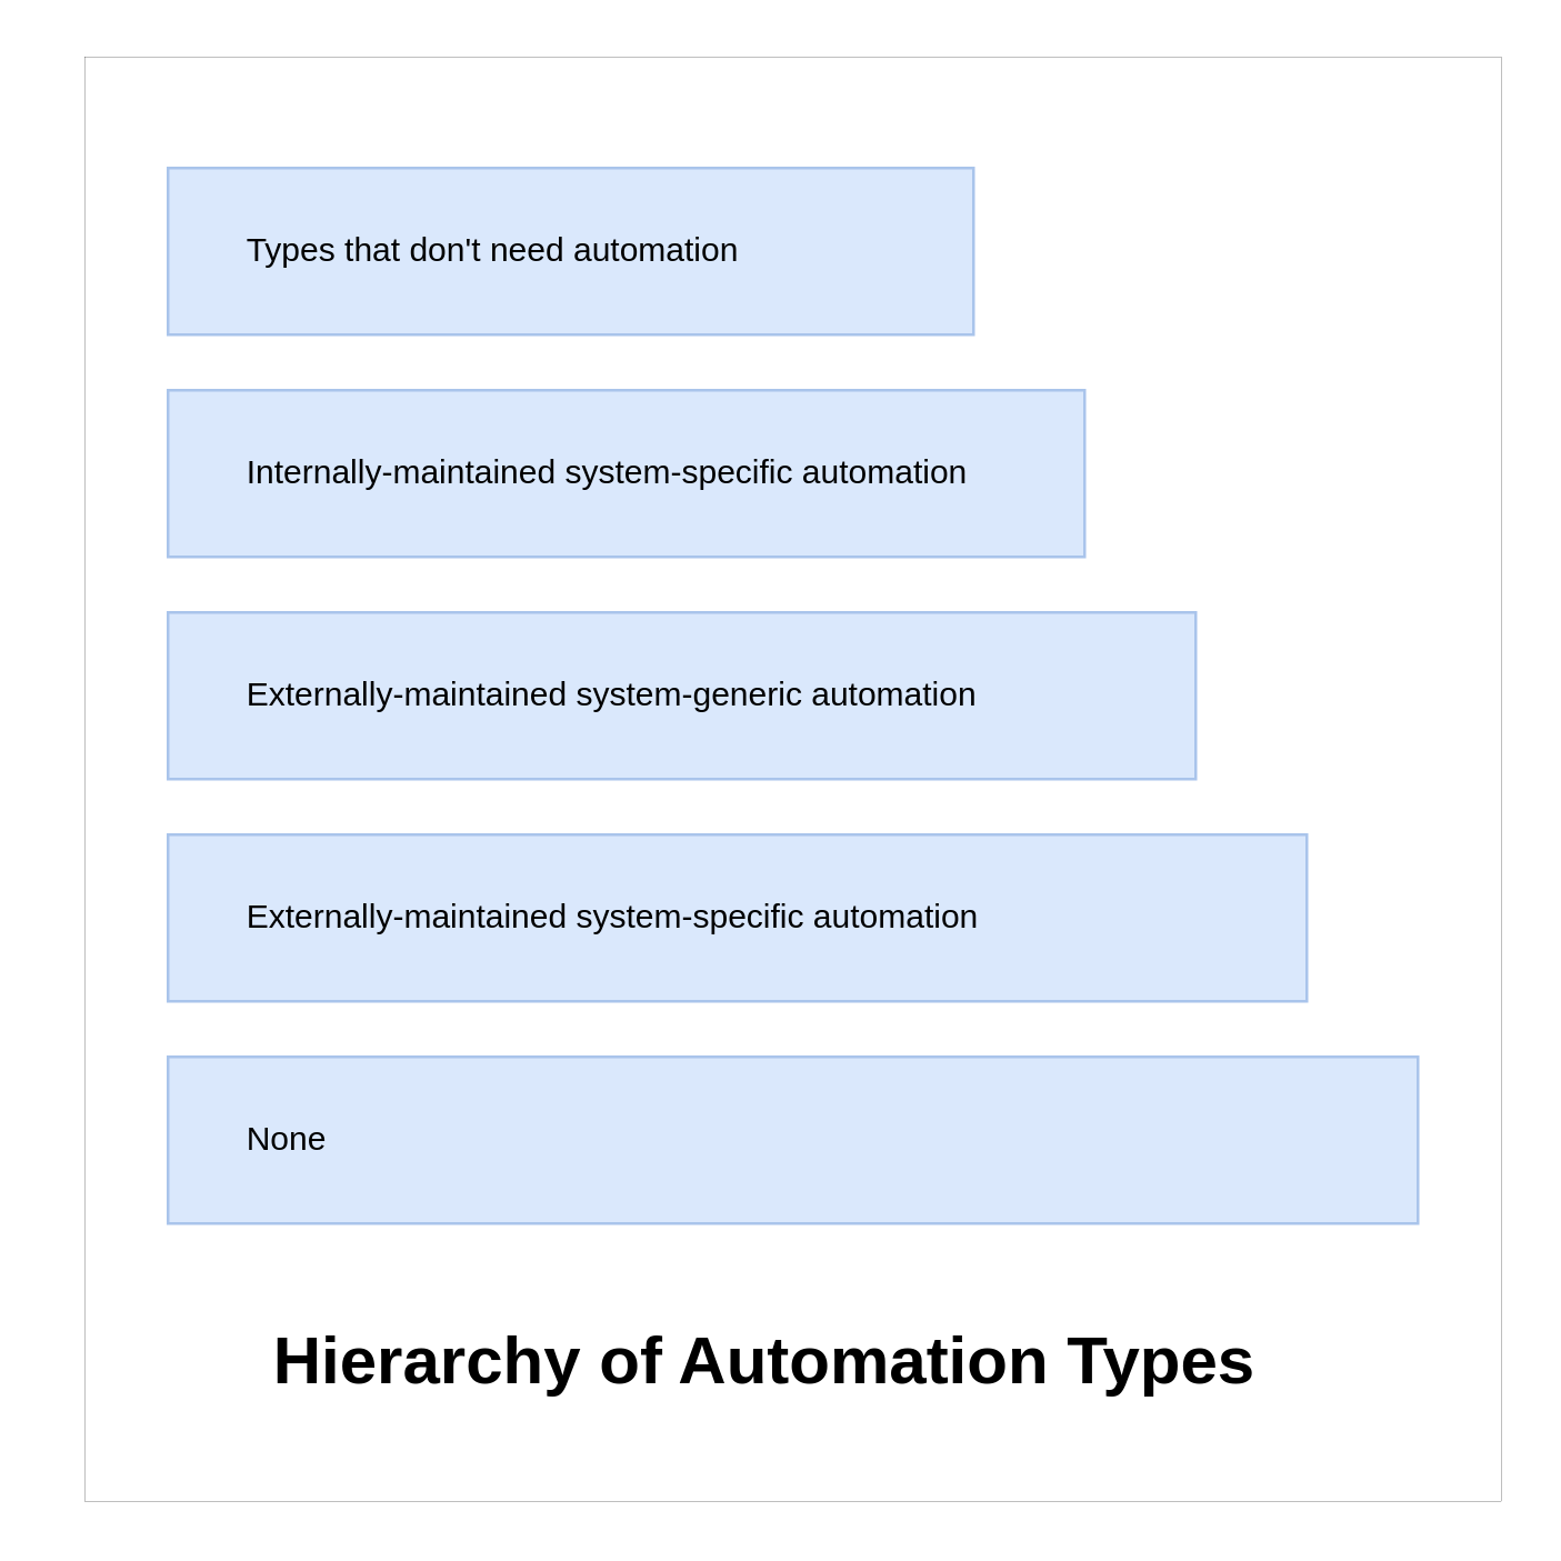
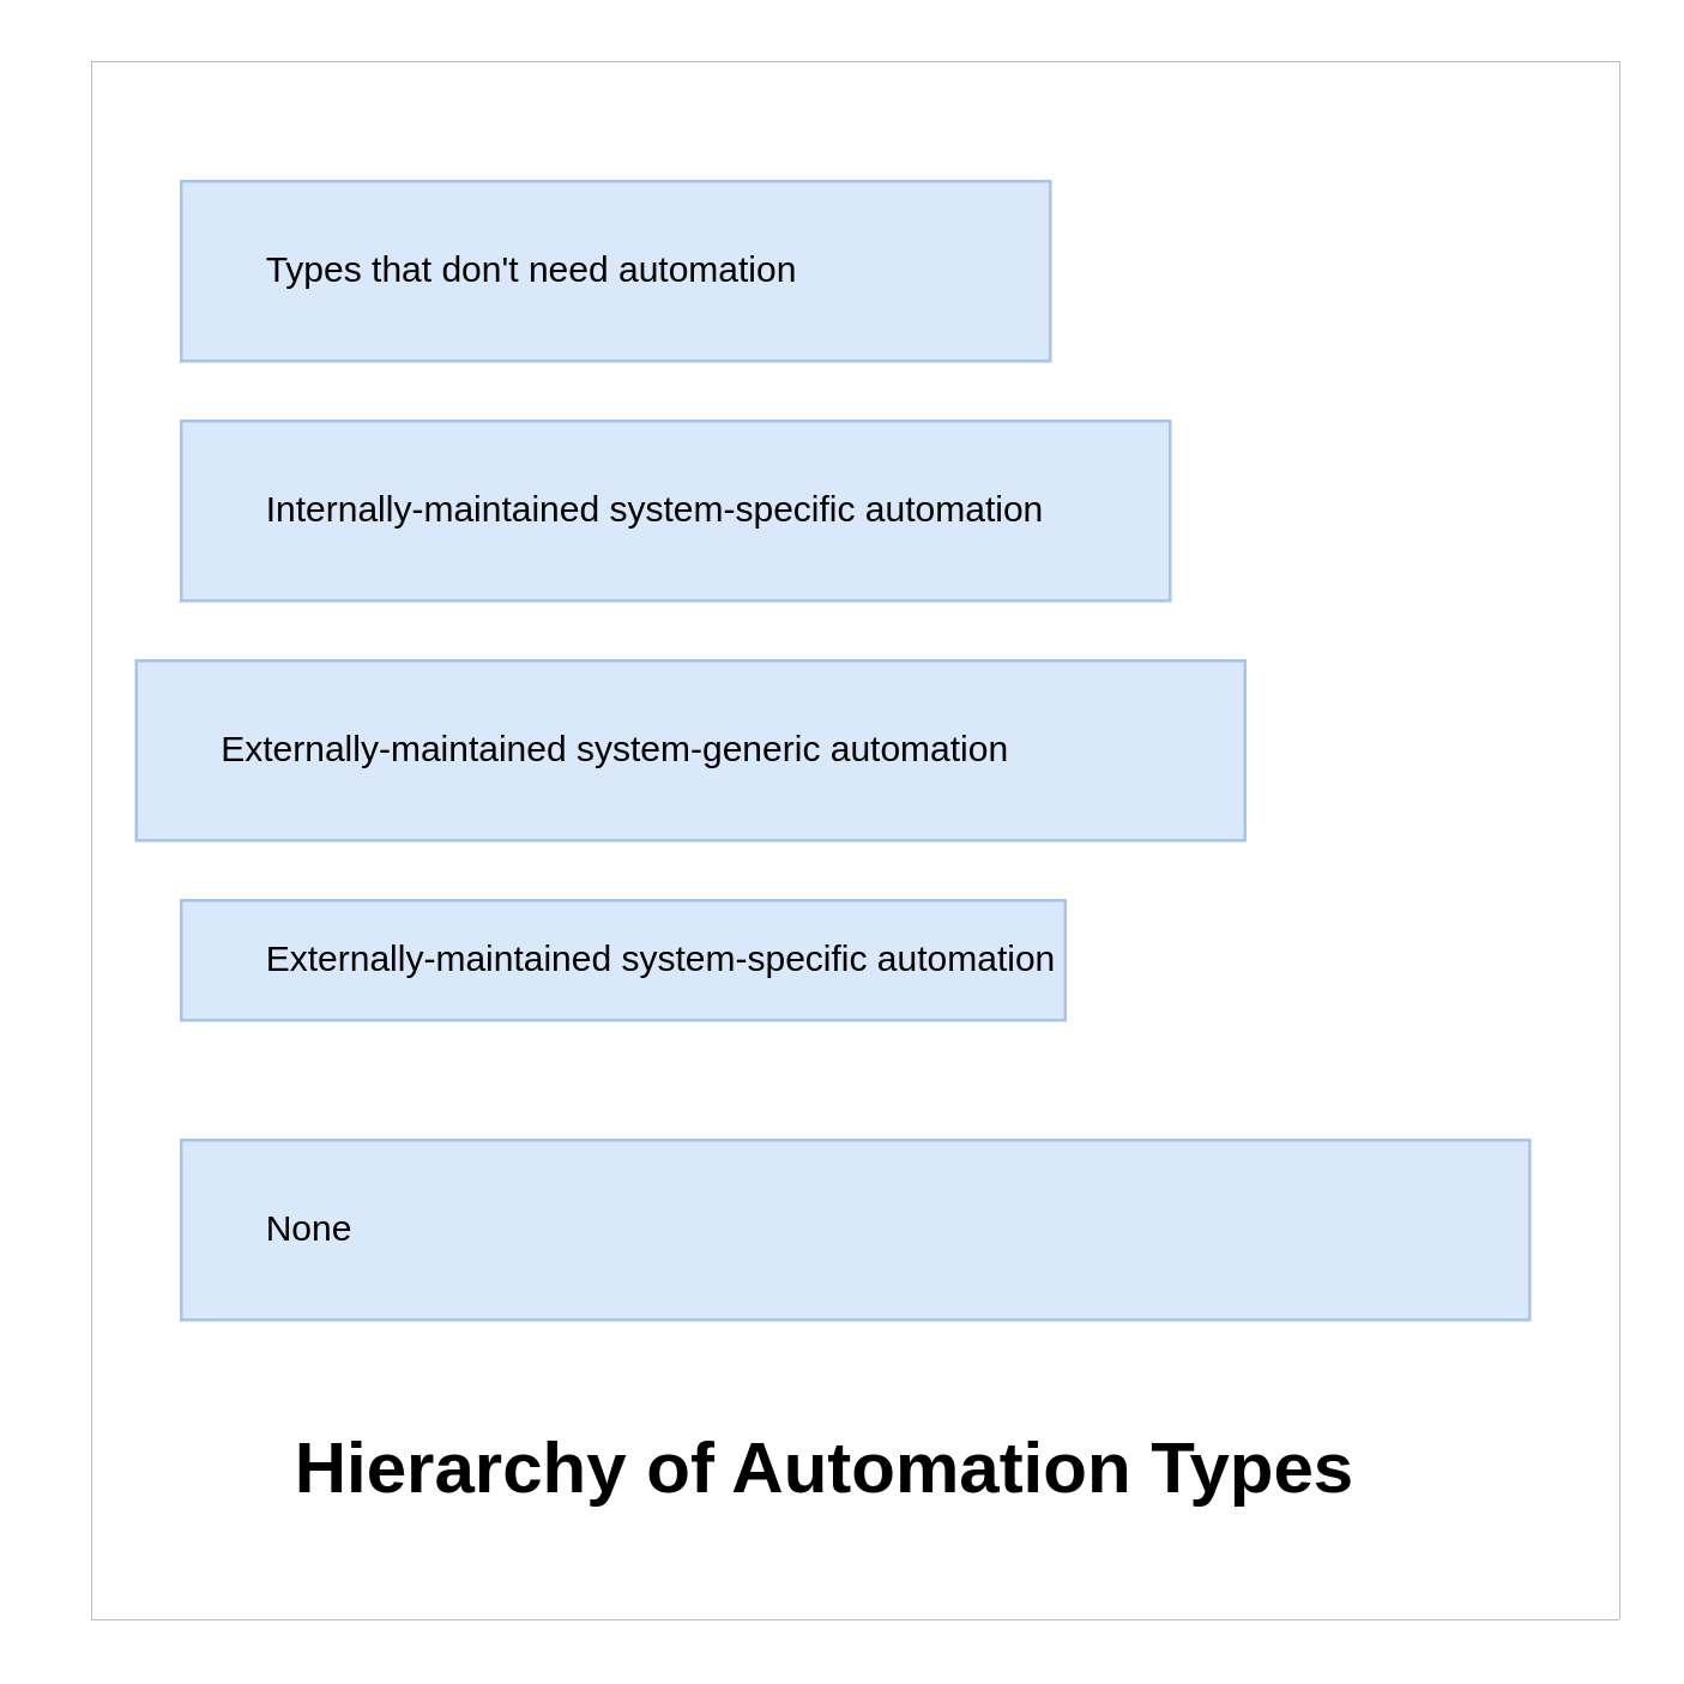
- <mxCell id="4" value="&lt;span style=&quot;white-space: pre;&quot;&gt;&#09;&lt;/span&gt;Externally-maintained system-generic automation" style="rounded=0;whiteSpace=wrap;html=1;strokeColor=#A9C4EB;fillColor=#dae8fc;align=left;" parent="1" vertex="1"><mxGeometry x="60" y="220" width="370" height="60" as="geometry" /></mxCell>
+ <mxCell id="4" value="&lt;span style=&quot;white-space: pre;&quot;&gt;&#09;&lt;/span&gt;Externally-maintained system-generic automation" style="rounded=0;whiteSpace=wrap;html=1;strokeColor=#A9C4EB;fillColor=#dae8fc;align=left;" parent="1" vertex="1"><mxGeometry x="45" y="220" width="370" height="60" as="geometry" /></mxCell>
- <mxCell id="5" value="&lt;span style=&quot;white-space: pre;&quot;&gt;&#09;&lt;/span&gt;Externally-maintained system-specific automation" style="rounded=0;whiteSpace=wrap;html=1;strokeColor=#A9C4EB;fillColor=#dae8fc;align=left;" parent="1" vertex="1"><mxGeometry x="60" y="300" width="410" height="60" as="geometry" /></mxCell>
+ <mxCell id="5" value="&lt;span style=&quot;white-space: pre;&quot;&gt;&#09;&lt;/span&gt;Externally-maintained system-specific automation" style="rounded=0;whiteSpace=wrap;html=1;strokeColor=#A9C4EB;fillColor=#dae8fc;align=left;" parent="1" vertex="1"><mxGeometry x="60" y="300" width="295" height="40" as="geometry" /></mxCell>
